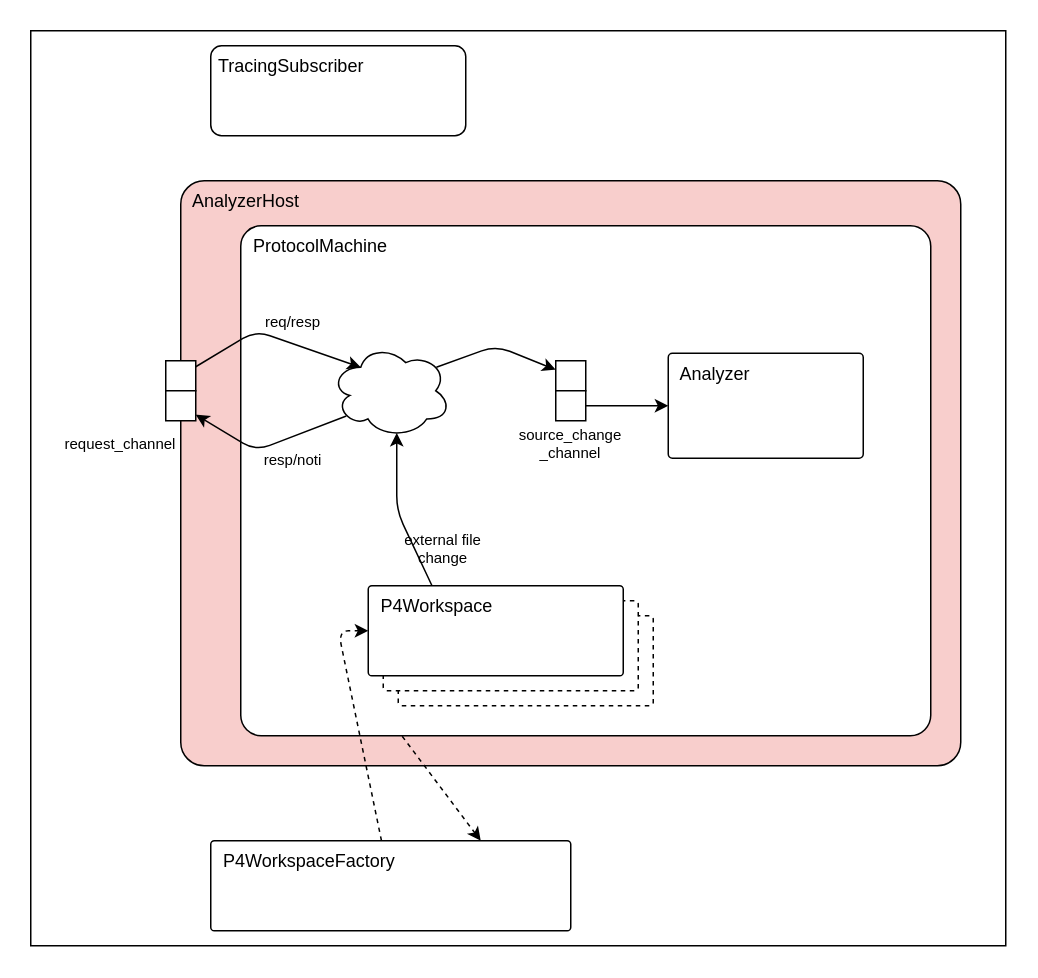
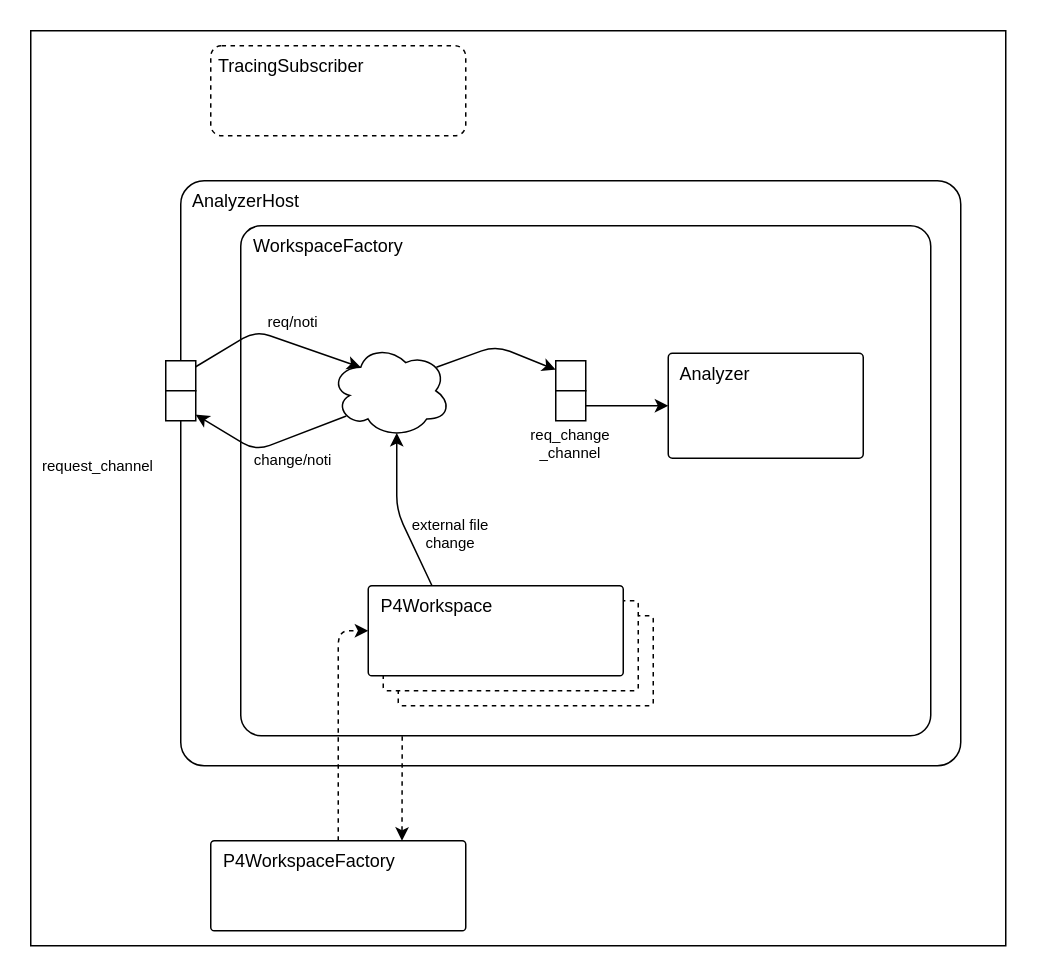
- <mxCell id="29" value="&amp;nbsp;TracingSubscriber" style="rounded=1;whiteSpace=wrap;html=1;arcSize=12;align=left;verticalAlign=top;" parent="1" vertex="1"><mxGeometry x="140" y="30" width="170" height="60" as="geometry" /></mxCell>
+ <mxCell id="29" value="&amp;nbsp;TracingSubscriber" style="rounded=1;whiteSpace=wrap;html=1;arcSize=12;align=left;verticalAlign=top;dashed=1;" parent="1" vertex="1"><mxGeometry x="140" y="30" width="170" height="60" as="geometry" /></mxCell>
- <mxCell id="3" value="&amp;nbsp; AnalyzerHost" style="rounded=1;whiteSpace=wrap;html=1;arcSize=4;align=left;verticalAlign=top;fillColor=#f8cecc;" parent="1" vertex="1"><mxGeometry x="120" y="120" width="520" height="390" as="geometry" /></mxCell>
+ <mxCell id="3" value="&amp;nbsp; AnalyzerHost" style="rounded=1;whiteSpace=wrap;html=1;arcSize=4;align=left;verticalAlign=top;" parent="1" vertex="1"><mxGeometry x="120" y="120" width="520" height="390" as="geometry" /></mxCell>
- <mxCell id="4" value="&amp;nbsp; ProtocolMachine" style="rounded=1;whiteSpace=wrap;html=1;arcSize=4;align=left;verticalAlign=top;" parent="1" vertex="1"><mxGeometry x="160" y="150" width="460" height="340" as="geometry" /></mxCell>
+ <mxCell id="4" value="&amp;nbsp; WorkspaceFactory" style="rounded=1;whiteSpace=wrap;html=1;arcSize=4;align=left;verticalAlign=top;" parent="1" vertex="1"><mxGeometry x="160" y="150" width="460" height="340" as="geometry" /></mxCell>
- <mxCell id="19" value="req/resp" style="text;html=1;strokeColor=none;fillColor=none;align=center;verticalAlign=middle;whiteSpace=wrap;rounded=0;fontSize=10;" parent="1" vertex="1"><mxGeometry x="170" y="198.75" width="50" height="30" as="geometry" /></mxCell>
+ <mxCell id="19" value="req/noti" style="text;html=1;strokeColor=none;fillColor=none;align=center;verticalAlign=middle;whiteSpace=wrap;rounded=0;fontSize=10;" parent="1" vertex="1"><mxGeometry x="170" y="198.75" width="50" height="30" as="geometry" /></mxCell>
- <mxCell id="12" value="request_channel" style="text;html=1;strokeColor=none;fillColor=none;align=center;verticalAlign=middle;whiteSpace=wrap;rounded=0;fontSize=10;" parent="1" vertex="1"><mxGeometry x="40" y="280" width="80" height="30" as="geometry" /></mxCell>
+ <mxCell id="12" value="request_channel" style="text;html=1;strokeColor=none;fillColor=none;align=center;verticalAlign=middle;whiteSpace=wrap;rounded=0;fontSize=10;" parent="1" vertex="1"><mxGeometry x="25" y="295" width="80" height="30" as="geometry" /></mxCell>
- <mxCell id="13" value="source_change&lt;br&gt;_channel" style="text;html=1;strokeColor=none;fillColor=none;align=center;verticalAlign=middle;whiteSpace=wrap;rounded=0;fontSize=10;" parent="1" vertex="1"><mxGeometry x="345" y="280" width="70" height="30" as="geometry" /></mxCell>
+ <mxCell id="13" value="req_change&lt;br&gt;_channel" style="text;html=1;strokeColor=none;fillColor=none;align=center;verticalAlign=middle;whiteSpace=wrap;rounded=0;fontSize=10;" parent="1" vertex="1"><mxGeometry x="345" y="280" width="70" height="30" as="geometry" /></mxCell>
- <mxCell id="20" value="resp/noti" style="text;html=1;strokeColor=none;fillColor=none;align=center;verticalAlign=middle;whiteSpace=wrap;rounded=0;fontSize=10;" parent="1" vertex="1"><mxGeometry x="180" y="291.25" width="30" height="30" as="geometry" /></mxCell>
+ <mxCell id="20" value="change/noti" style="text;html=1;strokeColor=none;fillColor=none;align=center;verticalAlign=middle;whiteSpace=wrap;rounded=0;fontSize=10;" parent="1" vertex="1"><mxGeometry x="180" y="291.25" width="30" height="30" as="geometry" /></mxCell>
- <mxCell id="28" value="external file change" style="text;html=1;strokeColor=none;fillColor=none;align=center;verticalAlign=middle;whiteSpace=wrap;rounded=0;fontSize=10;" parent="1" vertex="1"><mxGeometry x="265" y="350" width="60" height="30" as="geometry" /></mxCell>
+ <mxCell id="28" value="external file change" style="text;html=1;strokeColor=none;fillColor=none;align=center;verticalAlign=middle;whiteSpace=wrap;rounded=0;fontSize=10;" parent="1" vertex="1"><mxGeometry x="270" y="340" width="60" height="30" as="geometry" /></mxCell>
- <mxCell id="26" value="&amp;nbsp; P4WorkspaceFactory" style="rounded=1;whiteSpace=wrap;html=1;arcSize=4;align=left;verticalAlign=top;" parent="1" vertex="1"><mxGeometry x="140" y="560" width="240" height="60" as="geometry" /></mxCell>
+ <mxCell id="26" value="&amp;nbsp; P4WorkspaceFactory" style="rounded=1;whiteSpace=wrap;html=1;arcSize=4;align=left;verticalAlign=top;" parent="1" vertex="1"><mxGeometry x="140" y="560" width="170" height="60" as="geometry" /></mxCell>
